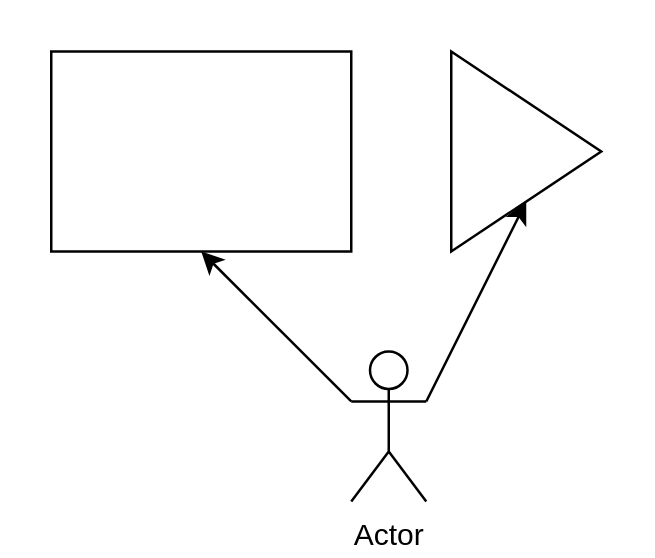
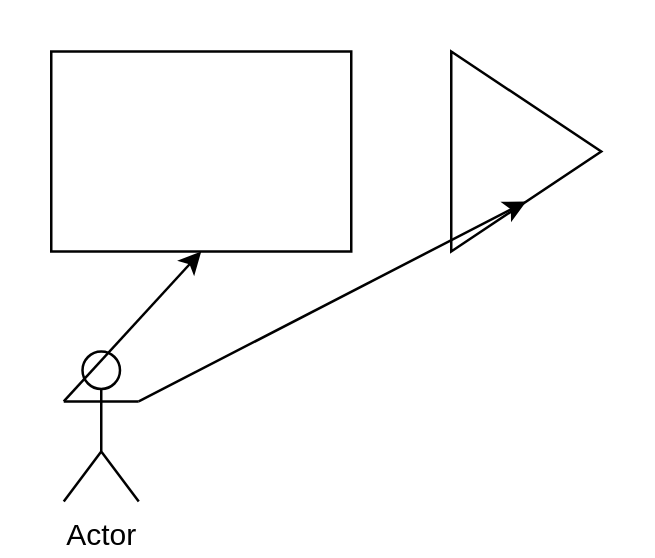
- <mxCell id="4" value="Actor" style="shape=umlActor;verticalLabelPosition=bottom;verticalAlign=top;html=1;outlineConnect=0;" vertex="1" parent="1"><mxGeometry x="140" y="140" width="30" height="60" as="geometry" /></mxCell>
+ <mxCell id="4" value="Actor" style="shape=umlActor;verticalLabelPosition=bottom;verticalAlign=top;html=1;outlineConnect=0;" vertex="1" parent="1"><mxGeometry x="25" y="140" width="30" height="60" as="geometry" /></mxCell>
